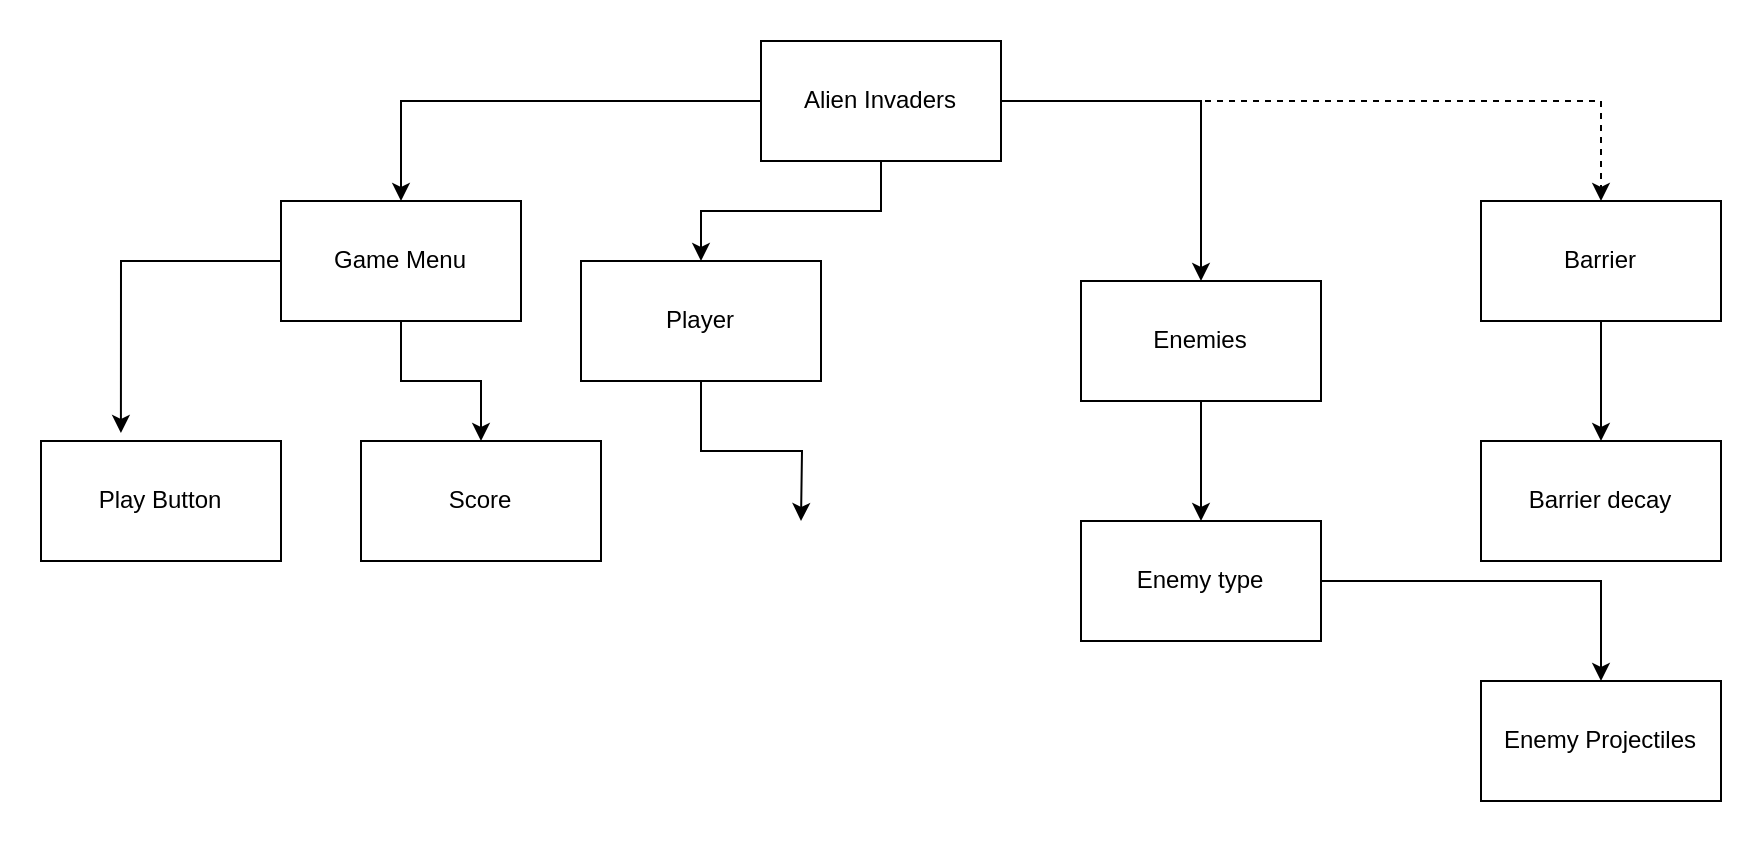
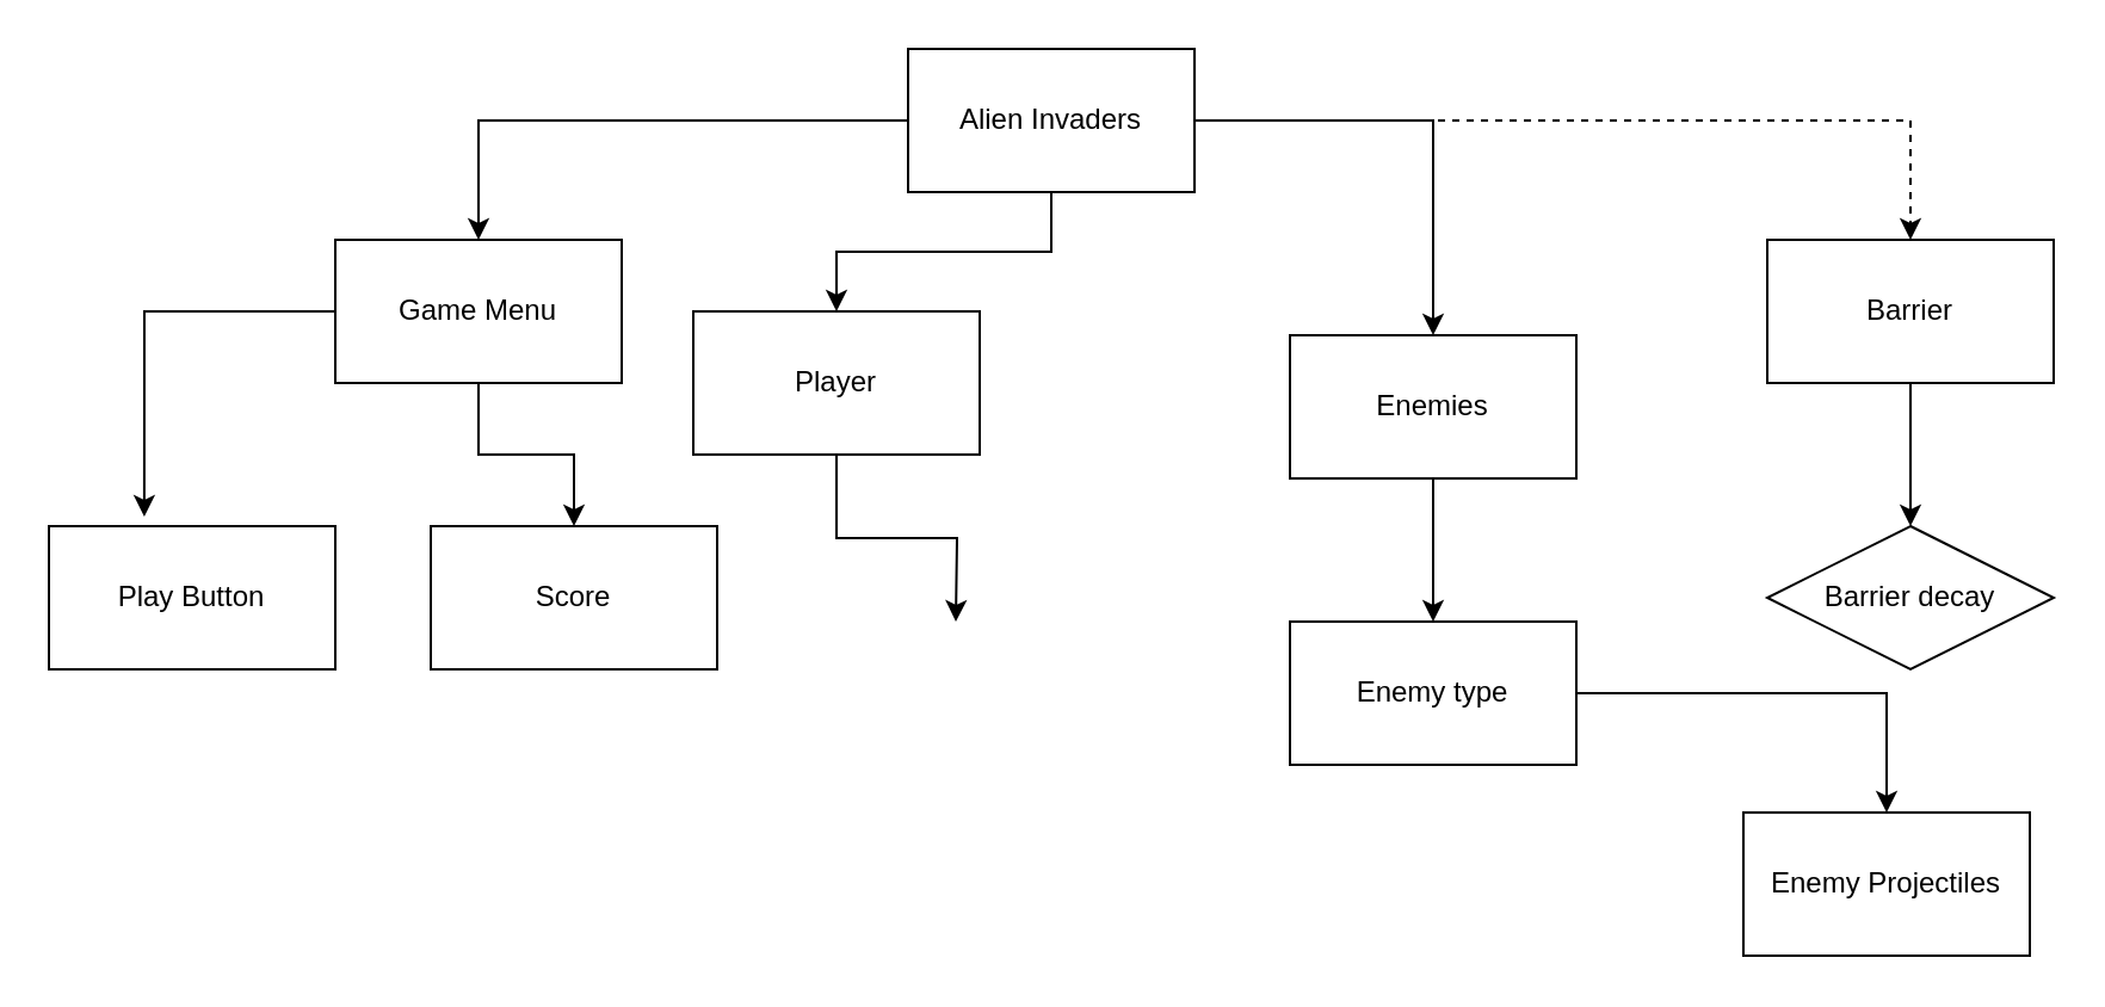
- <mxCell id="20" value="Barrier decay" style="rounded=0;whiteSpace=wrap;html=1;" vertex="1" parent="1"><mxGeometry x="740" y="220" width="120" height="60" as="geometry" /></mxCell>
+ <mxCell id="20" value="Barrier decay" style="rhombus;whiteSpace=wrap;html=1;" vertex="1" parent="1"><mxGeometry x="740" y="220" width="120" height="60" as="geometry" /></mxCell>
- <mxCell id="21" value="Enemy Projectiles" style="rounded=0;whiteSpace=wrap;html=1;" vertex="1" parent="1"><mxGeometry x="740" y="340" width="120" height="60" as="geometry" /></mxCell>
+ <mxCell id="21" value="Enemy Projectiles" style="rounded=0;whiteSpace=wrap;html=1;" vertex="1" parent="1"><mxGeometry x="730" y="340" width="120" height="60" as="geometry" /></mxCell>
